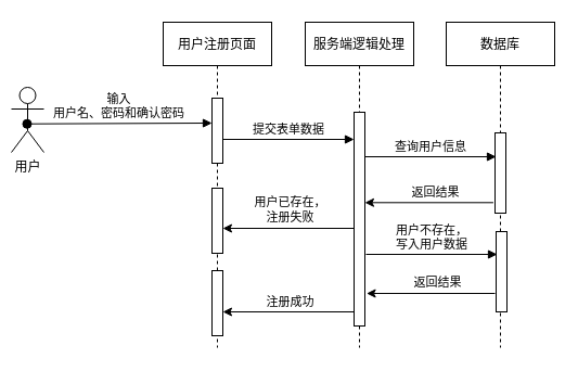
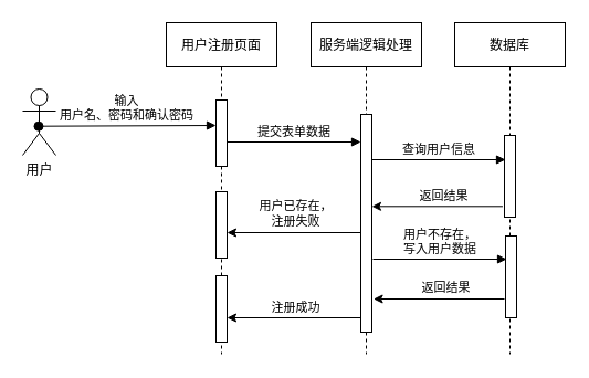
- <mxCell id="9" value="用户" style="shape=umlActor;verticalLabelPosition=bottom;verticalAlign=top;html=1;outlineConnect=0;" parent="1" vertex="1"><mxGeometry x="10" y="80" width="30" height="60" as="geometry" /></mxCell>
+ <mxCell id="9" value="用户" style="shape=umlActor;verticalLabelPosition=bottom;verticalAlign=top;html=1;outlineConnect=0;" parent="1" vertex="1"><mxGeometry x="20" y="80" width="30" height="60" as="geometry" /></mxCell>
